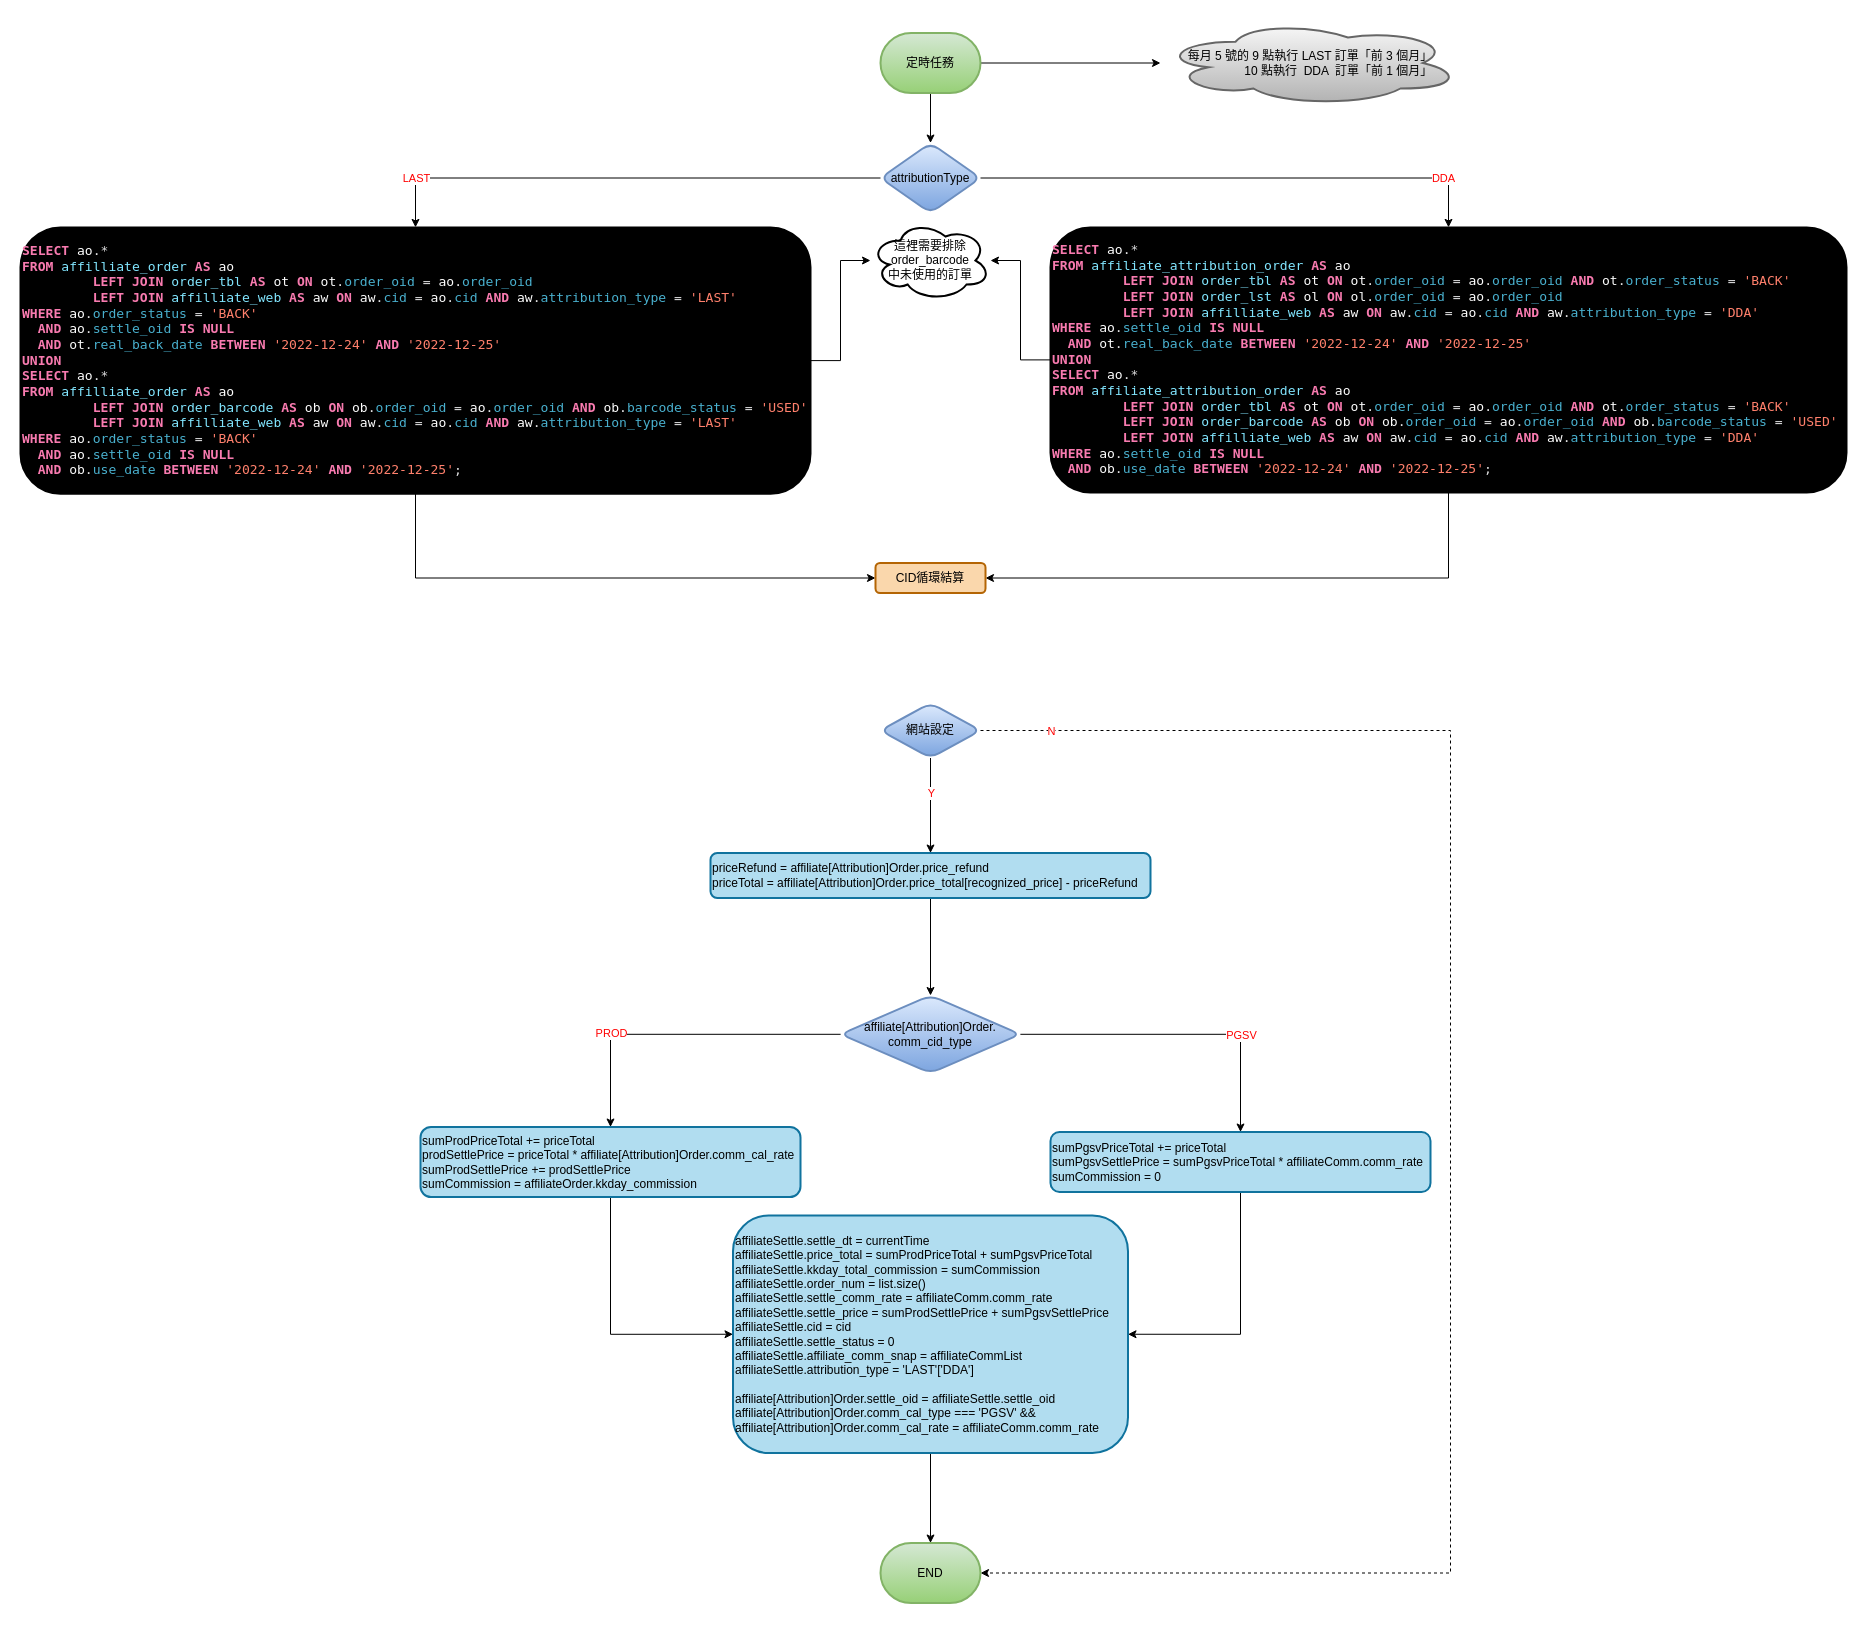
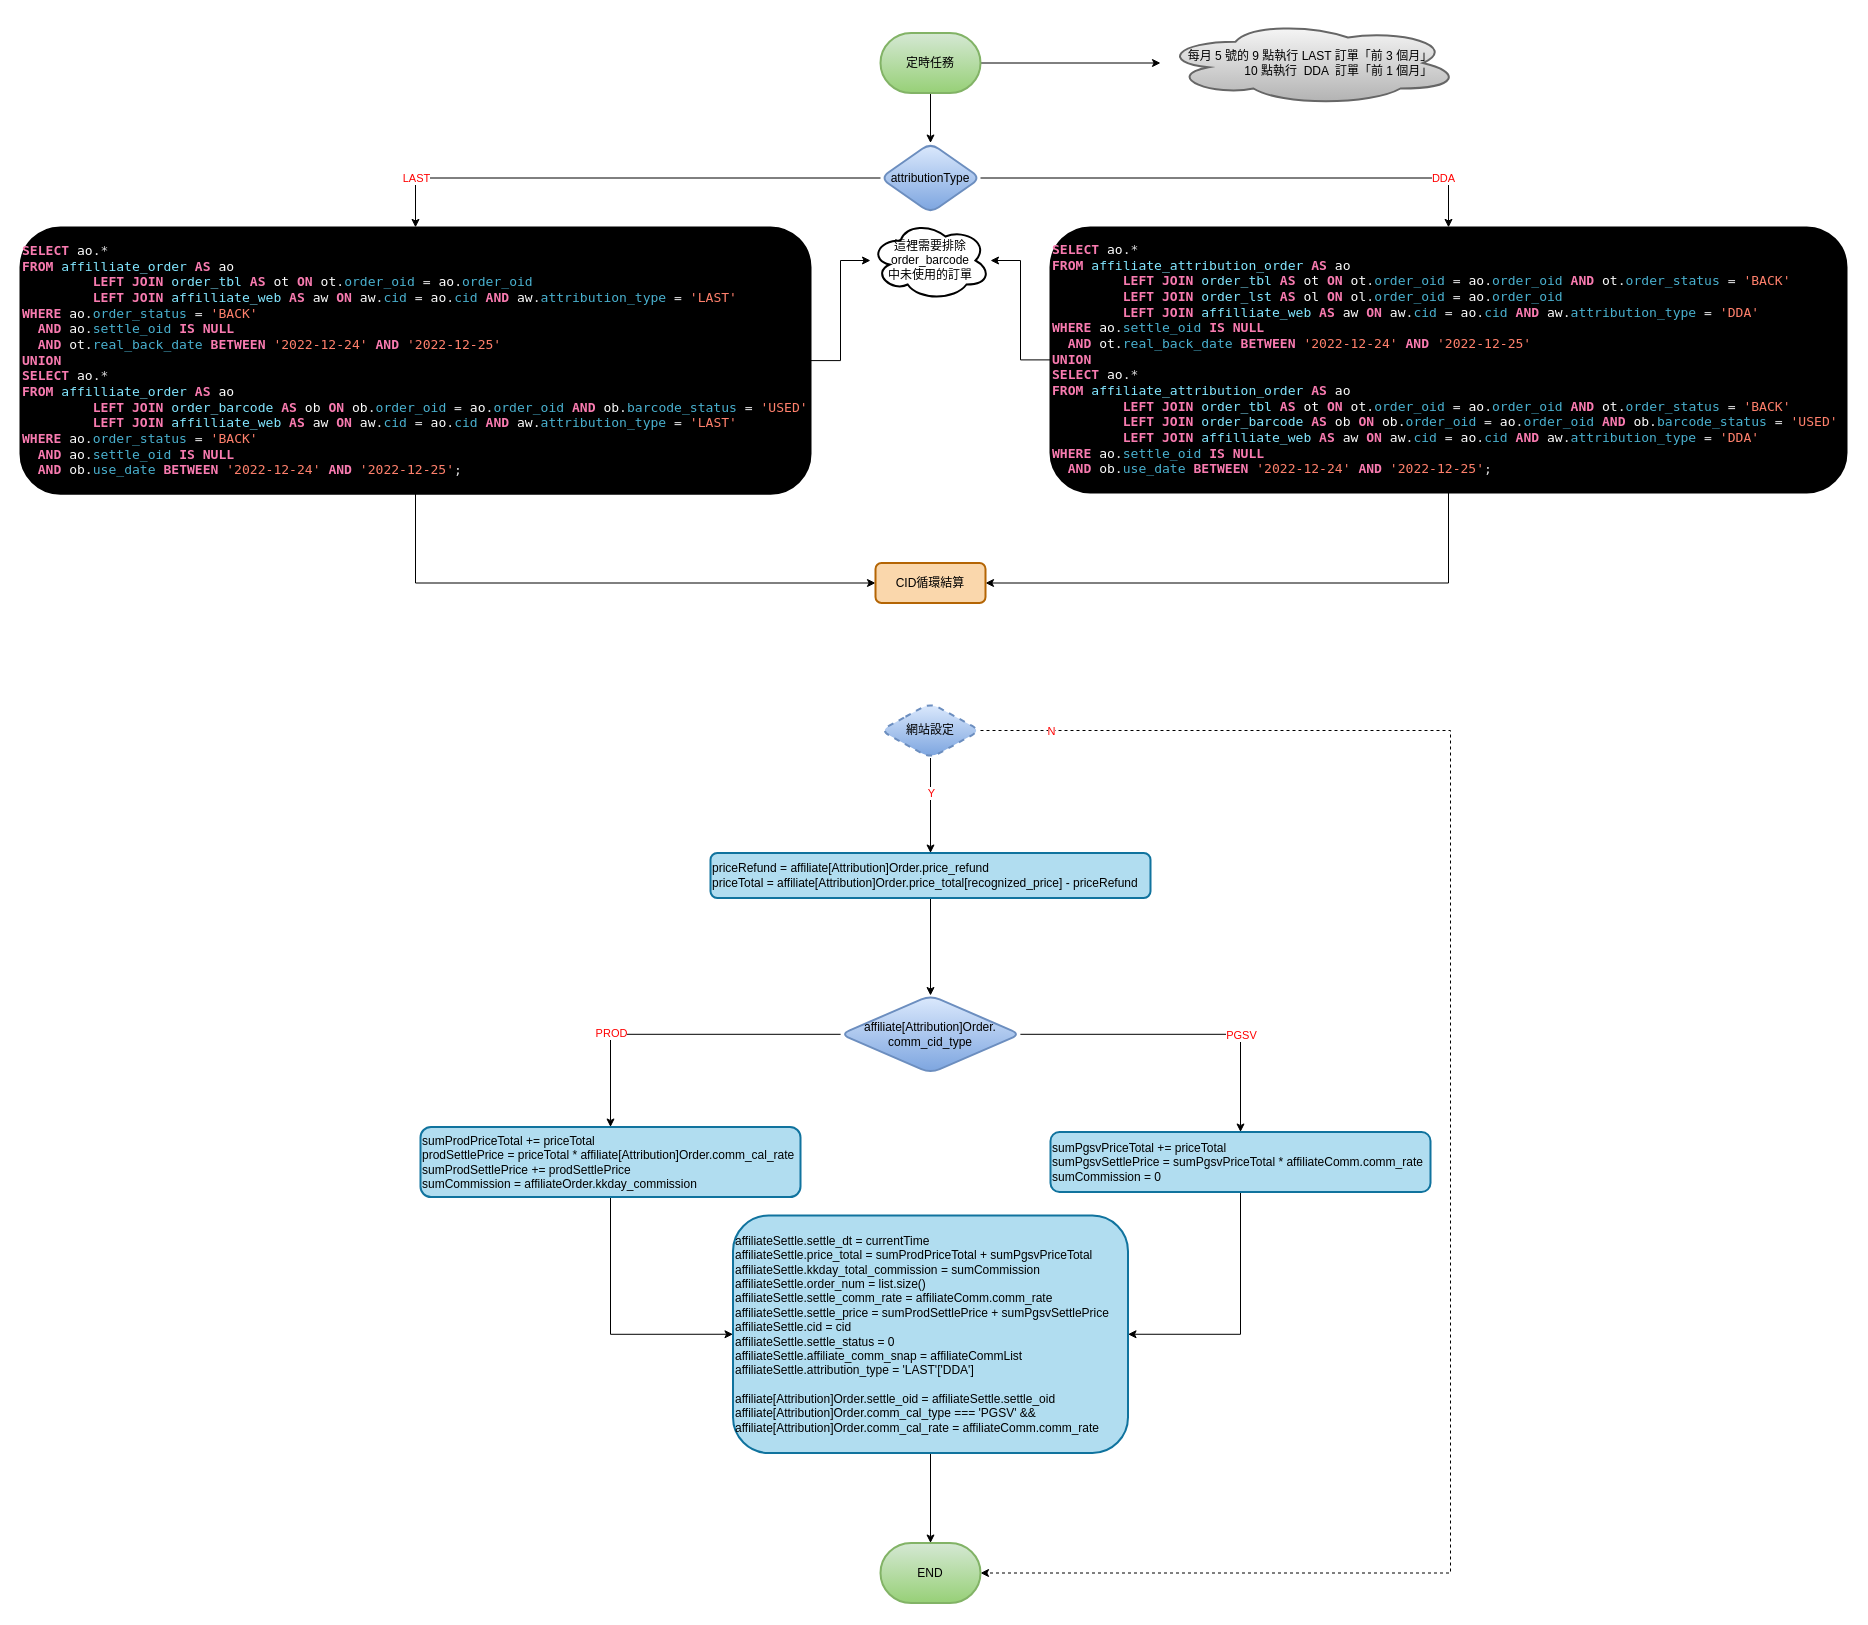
- <mxCell id="15" value="CID循環結算" style="rounded=1;whiteSpace=wrap;html=1;strokeWidth=2;fillColor=#fad7ac;strokeColor=#b46504;" parent="1" vertex="1"><mxGeometry x="875" y="562.5" width="110" height="30" as="geometry" /></mxCell>
+ <mxCell id="15" value="CID循環結算" style="rounded=1;whiteSpace=wrap;html=1;strokeWidth=2;fillColor=#fad7ac;strokeColor=#b46504;" parent="1" vertex="1"><mxGeometry x="875" y="562.5" width="110" height="40" as="geometry" /></mxCell>
- <mxCell id="20" value="網站設定" style="rhombus;whiteSpace=wrap;html=1;rounded=1;strokeWidth=2;fillColor=#dae8fc;gradientColor=#7ea6e0;strokeColor=#6c8ebf;" parent="1" vertex="1"><mxGeometry x="880" y="702.5" width="100" height="55" as="geometry" /></mxCell>
+ <mxCell id="20" value="網站設定" style="rhombus;whiteSpace=wrap;html=1;rounded=1;strokeWidth=2;fillColor=#dae8fc;gradientColor=#7ea6e0;strokeColor=#6c8ebf;dashed=1;" parent="1" vertex="1"><mxGeometry x="880" y="702.5" width="100" height="55" as="geometry" /></mxCell>
